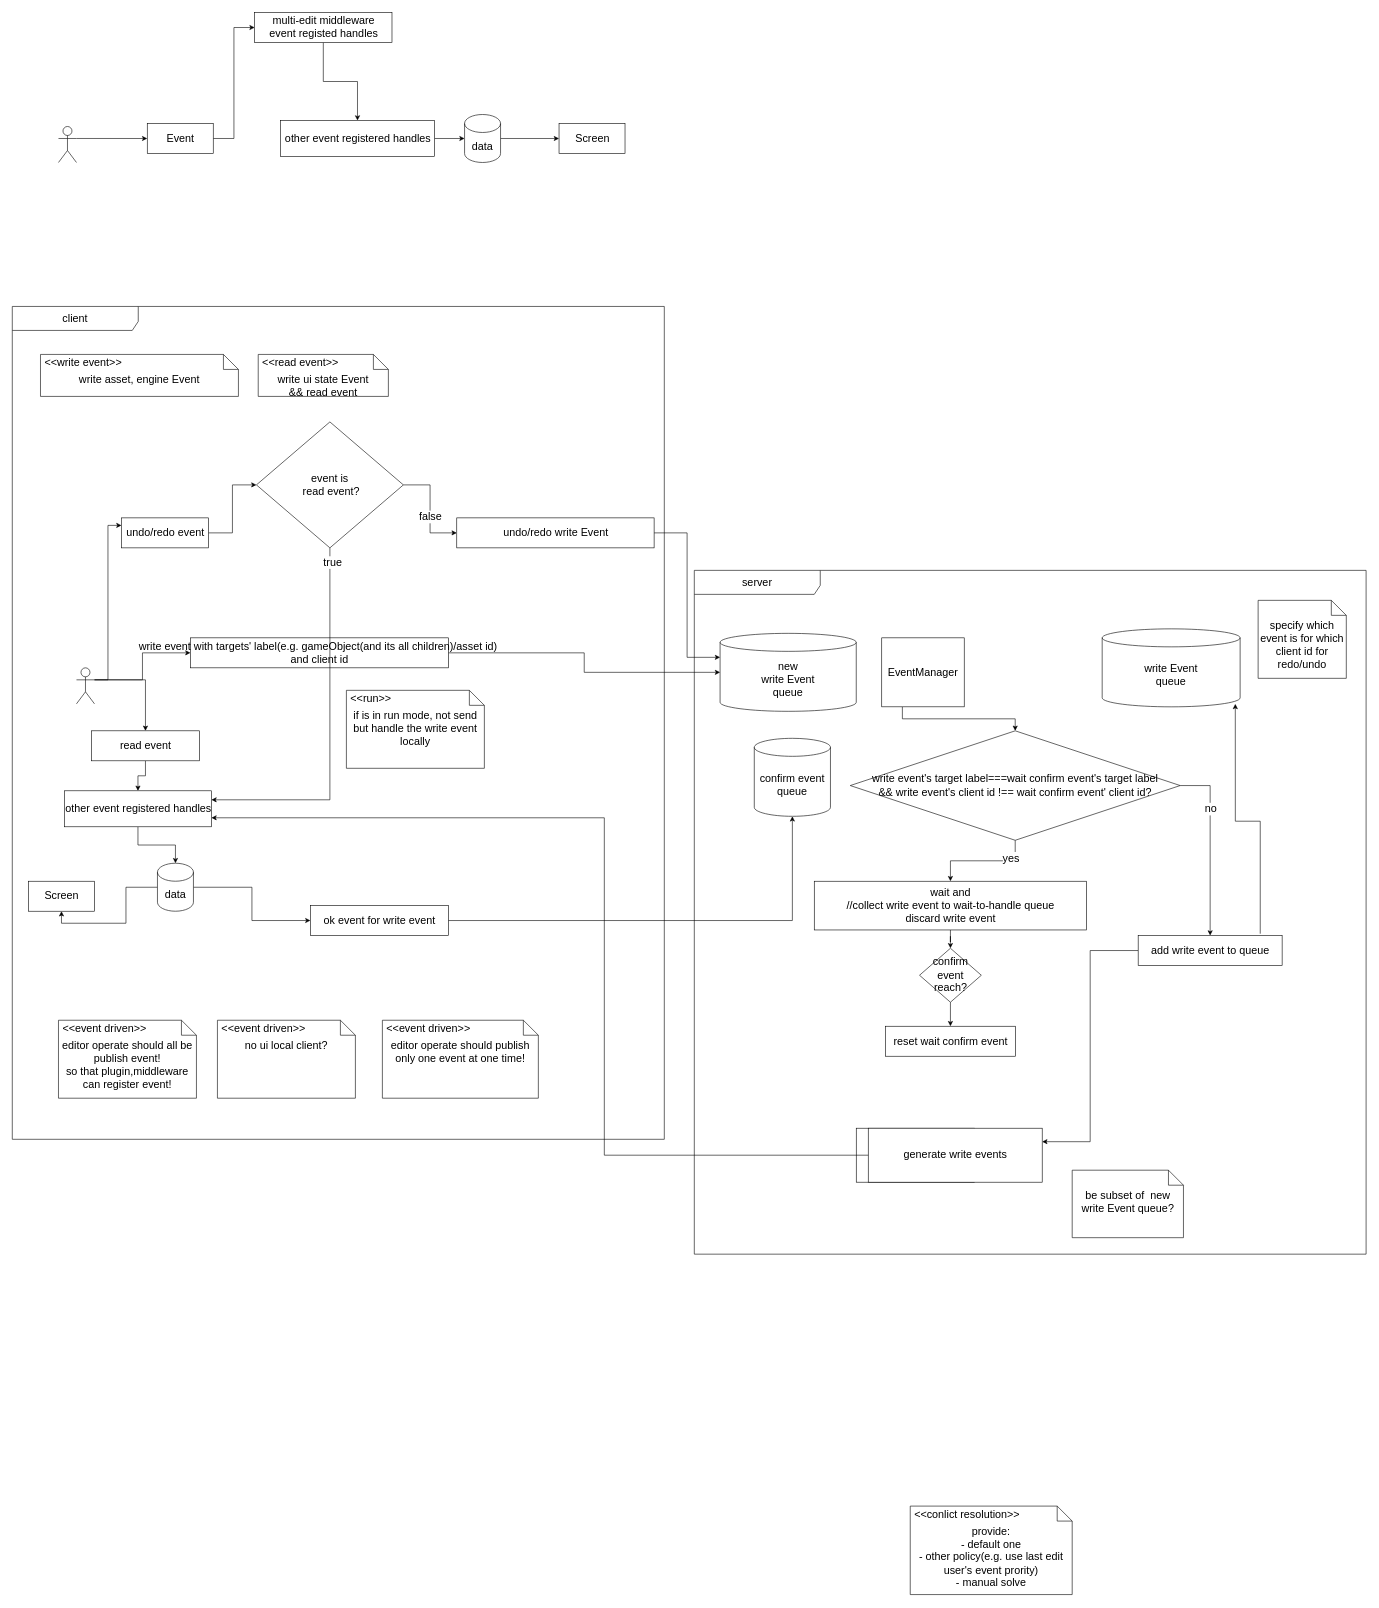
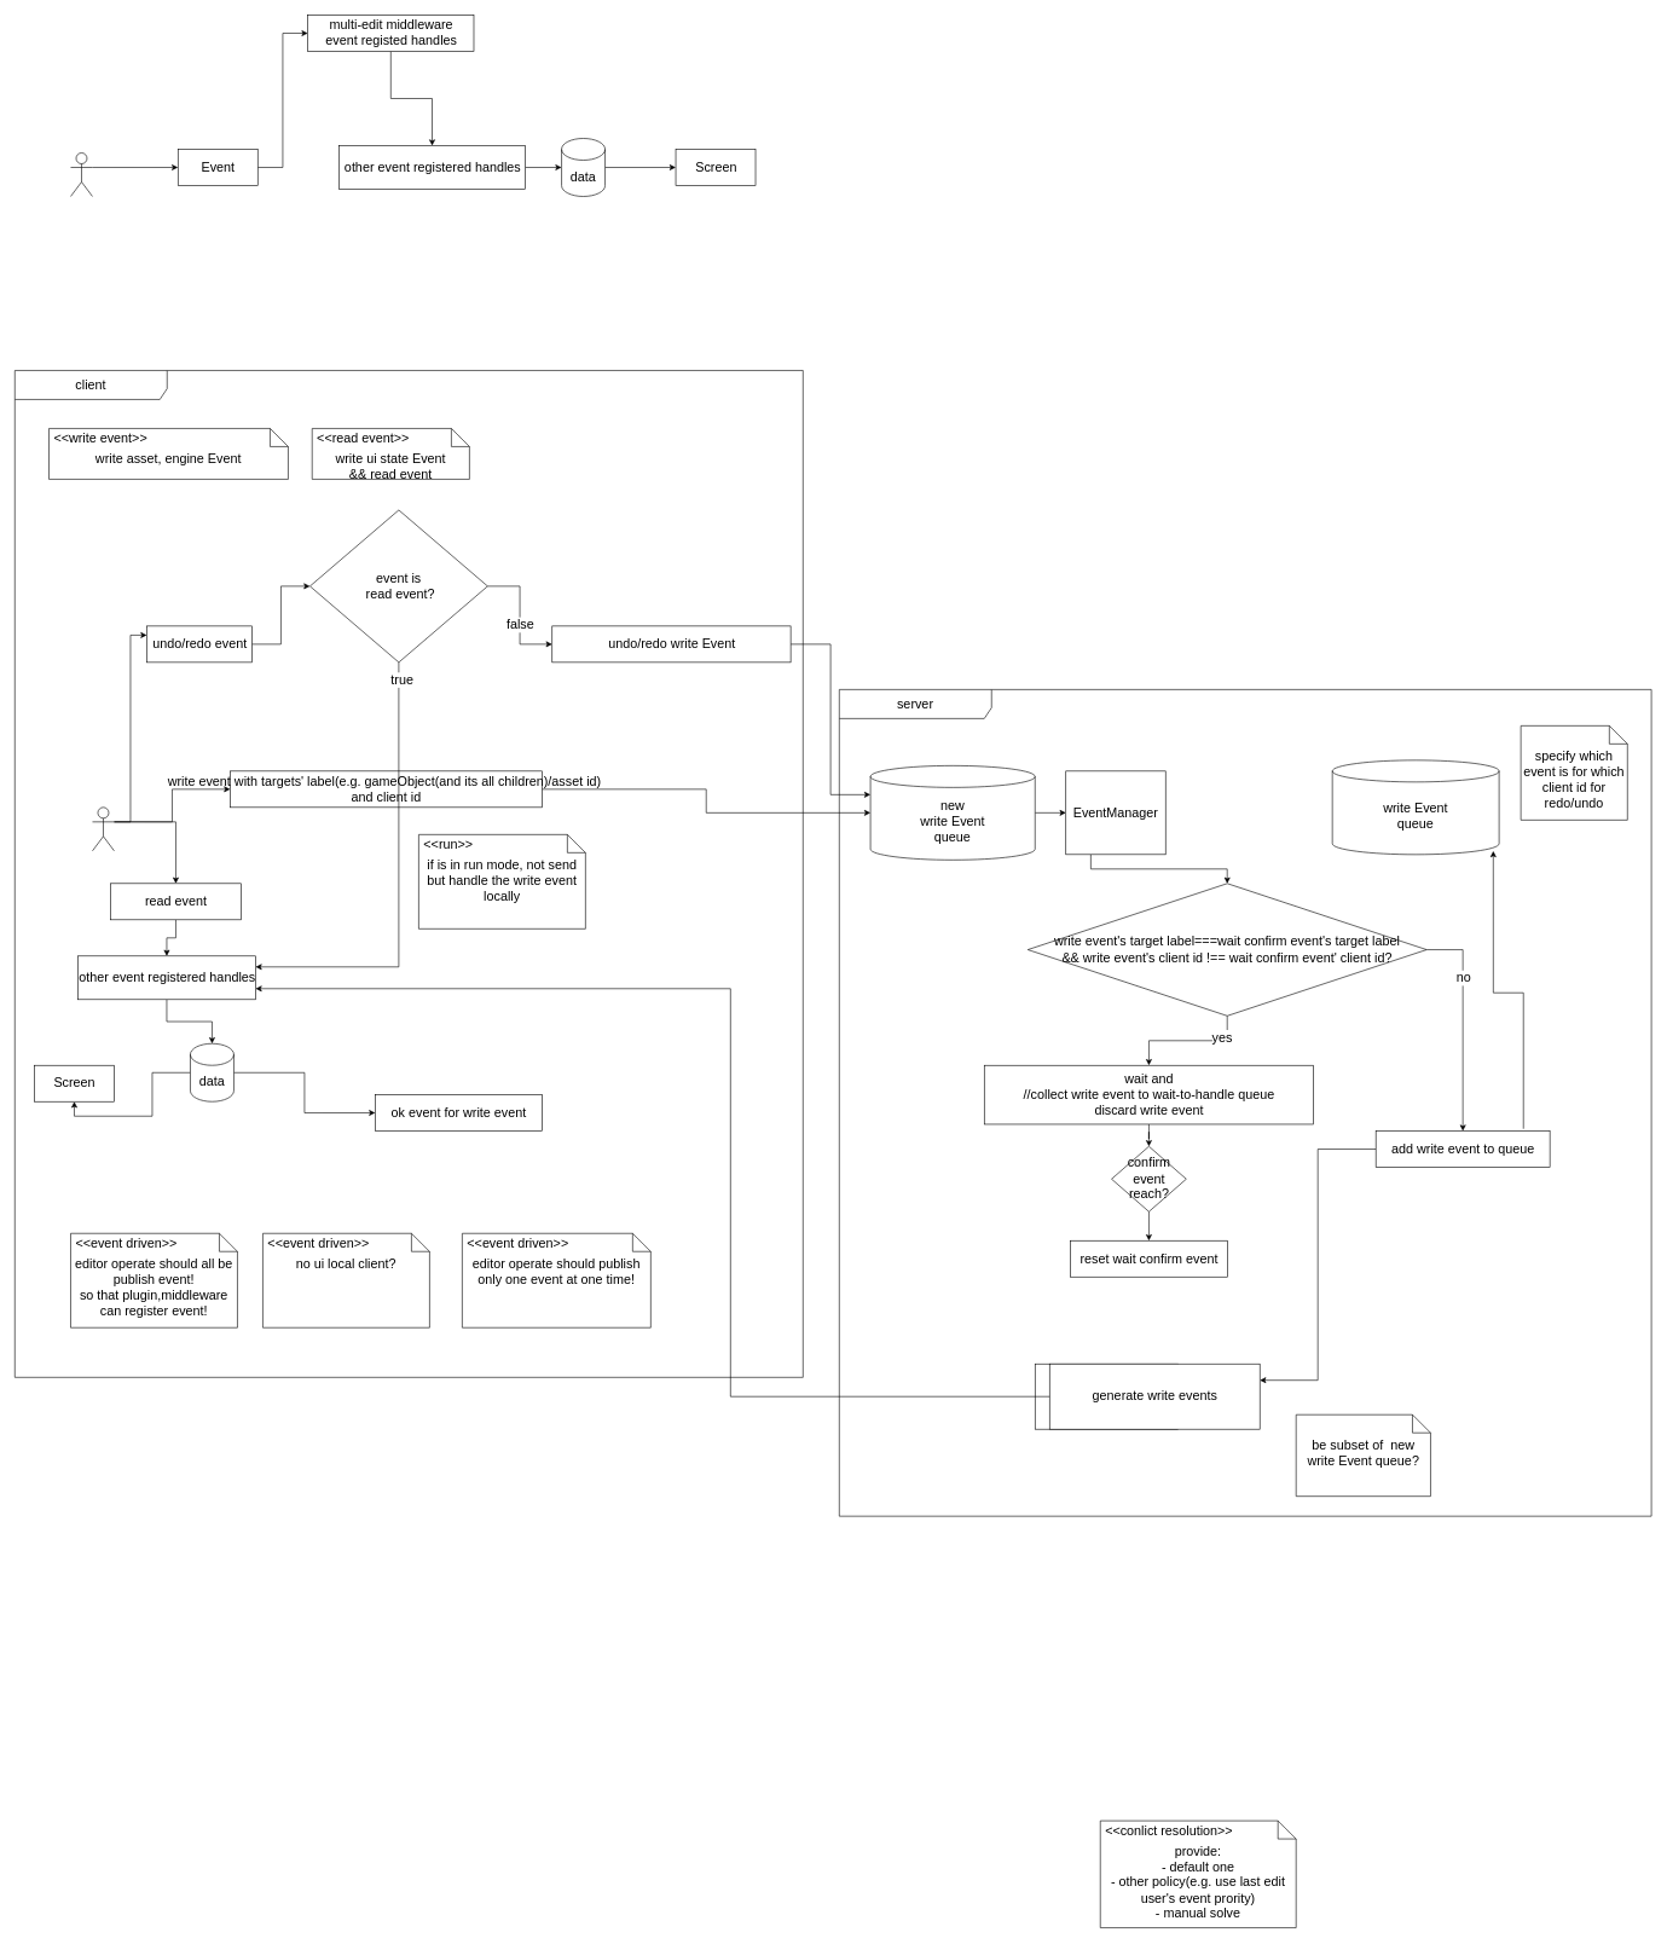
+ <mxCell id="36" style="edgeStyle=orthogonalEdgeStyle;rounded=0;orthogonalLoop=1;jettySize=auto;html=1;fontSize=18;" parent="1" source="37" target="22" edge="1"><mxGeometry relative="1" as="geometry" /></mxCell>
- <mxCell id="63" value="&lt;span&gt;confirm event queue&lt;br&gt;&lt;/span&gt;" style="shape=cylinder3;whiteSpace=wrap;html=1;boundedLbl=1;backgroundOutline=1;size=15;fontSize=18;" parent="1" vertex="1"><mxGeometry x="1257" y="1230" width="127" height="130" as="geometry" /></mxCell>
- <mxCell id="61" style="edgeStyle=orthogonalEdgeStyle;rounded=0;orthogonalLoop=1;jettySize=auto;html=1;fontSize=18;" parent="1" source="62" target="63" edge="1"><mxGeometry relative="1" as="geometry" /></mxCell>
